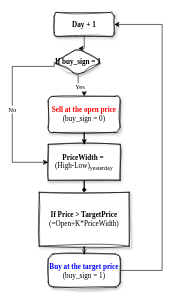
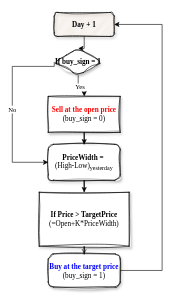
- <mxCell id="3" value="Day + 1" style="rounded=1;whiteSpace=wrap;html=1;sketch=1;curveFitting=1;jiggle=2;fontFamily=Times New Roman;fontStyle=1;shadow=1;" vertex="1" parent="1"><mxGeometry x="90" y="20" width="100" height="40" as="geometry" /></mxCell>
+ <mxCell id="3" value="Day + 1" style="rounded=1;whiteSpace=wrap;html=1;sketch=1;curveFitting=1;jiggle=2;fontFamily=Times New Roman;fontStyle=1;shadow=1;fillColor=#ffe6cc;" vertex="1" parent="1"><mxGeometry x="90" y="20" width="100" height="40" as="geometry" /></mxCell>
- <mxCell id="5" value="&lt;b&gt;&lt;font color=&quot;#ff0000&quot;&gt;Sell at the open price&lt;/font&gt;&lt;/b&gt;&lt;div&gt;&lt;span style=&quot;background-color: initial;&quot;&gt;(buy_sign = 0)&lt;/span&gt;&lt;/div&gt;" style="rounded=1;whiteSpace=wrap;html=1;sketch=1;curveFitting=1;jiggle=2;fontFamily=Times New Roman;shadow=1;" vertex="1" parent="1"><mxGeometry x="80" y="160" width="120" height="60" as="geometry" /></mxCell>
+ <mxCell id="5" value="&lt;b&gt;&lt;font color=&quot;#ff0000&quot;&gt;Sell at the open price&lt;/font&gt;&lt;/b&gt;&lt;div&gt;&lt;span style=&quot;background-color: initial;&quot;&gt;(buy_sign = 0)&lt;/span&gt;&lt;/div&gt;" style="whiteSpace=wrap;html=1;sketch=1;curveFitting=1;jiggle=2;fontFamily=Times New Roman;shadow=1;rounded=0;" vertex="1" parent="1"><mxGeometry x="80" y="160" width="120" height="60" as="geometry" /></mxCell>
- <mxCell id="7" value="&lt;b&gt;PriceWidth =&amp;nbsp;&lt;/b&gt;&lt;div&gt;(High-Low)&lt;sub style=&quot;&quot;&gt;yesterday&lt;/sub&gt;&lt;/div&gt;" style="whiteSpace=wrap;html=1;sketch=1;curveFitting=1;jiggle=2;fontFamily=Times New Roman;shadow=1;rounded=0;" vertex="1" parent="1"><mxGeometry x="80" y="240" width="120" height="60" as="geometry" /></mxCell>
+ <mxCell id="7" value="&lt;b&gt;PriceWidth =&amp;nbsp;&lt;/b&gt;&lt;div&gt;(High-Low)&lt;sub style=&quot;&quot;&gt;yesterday&lt;/sub&gt;&lt;/div&gt;" style="rounded=1;whiteSpace=wrap;html=1;sketch=1;curveFitting=1;jiggle=2;fontFamily=Times New Roman;shadow=1;" vertex="1" parent="1"><mxGeometry x="80" y="240" width="120" height="60" as="geometry" /></mxCell>
- <mxCell id="6" style="edgeStyle=orthogonalEdgeStyle;rounded=0;orthogonalLoop=1;jettySize=auto;html=1;endArrow=diamond;" edge="1" parent="1" source="7" target="12"><mxGeometry relative="1" as="geometry" /></mxCell>
+ <mxCell id="6" style="edgeStyle=orthogonalEdgeStyle;rounded=0;orthogonalLoop=1;jettySize=auto;html=1;" edge="1" parent="1" source="7" target="12"><mxGeometry relative="1" as="geometry" /></mxCell>
